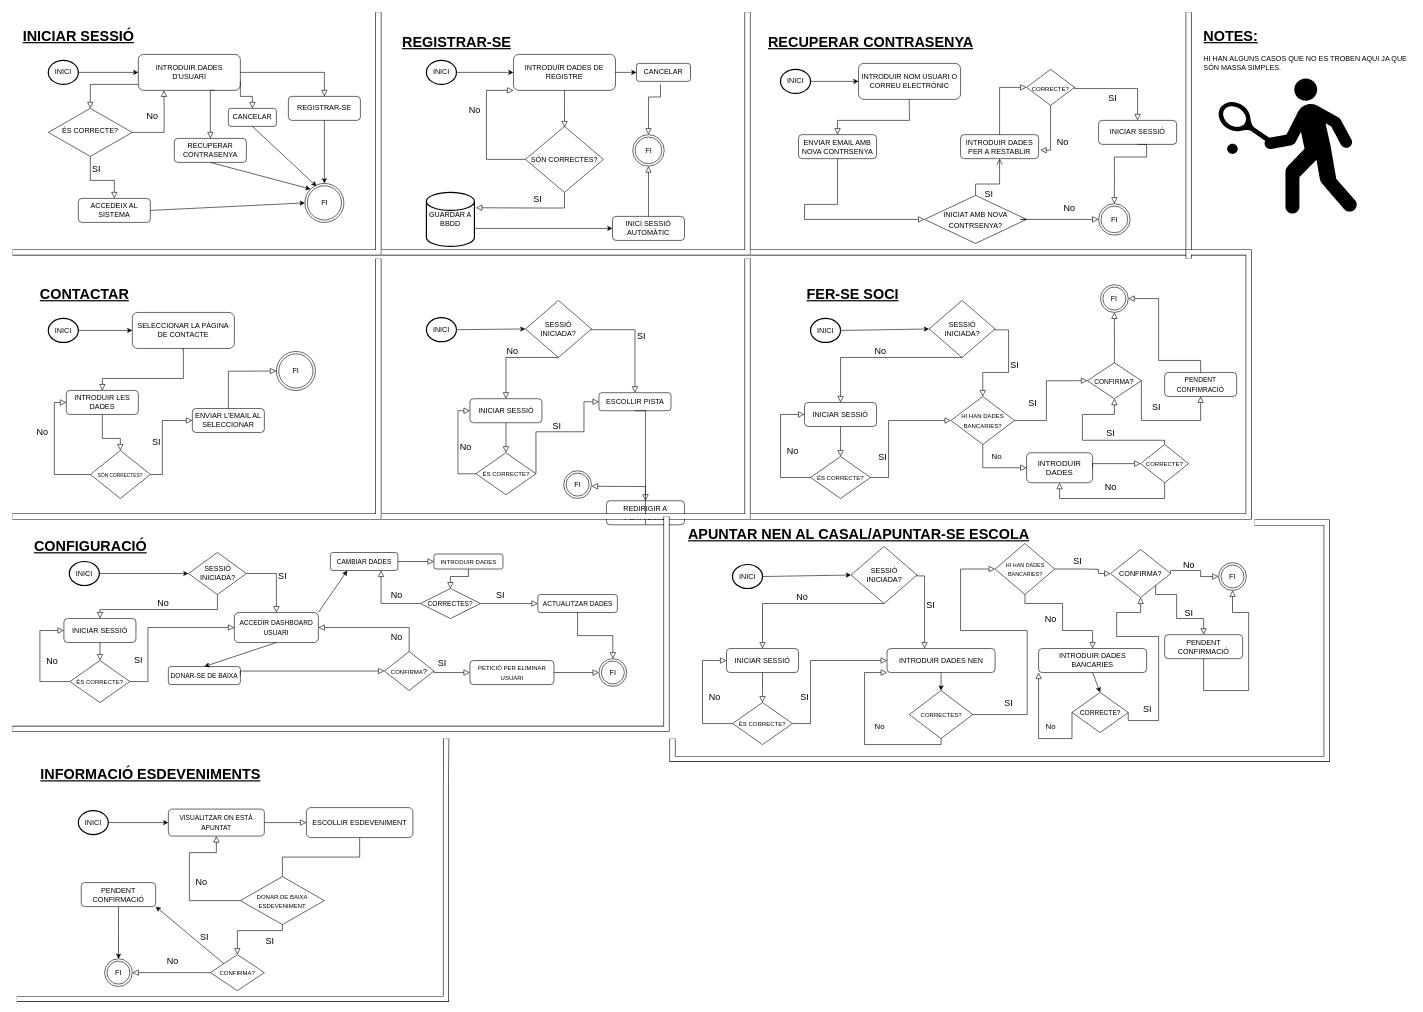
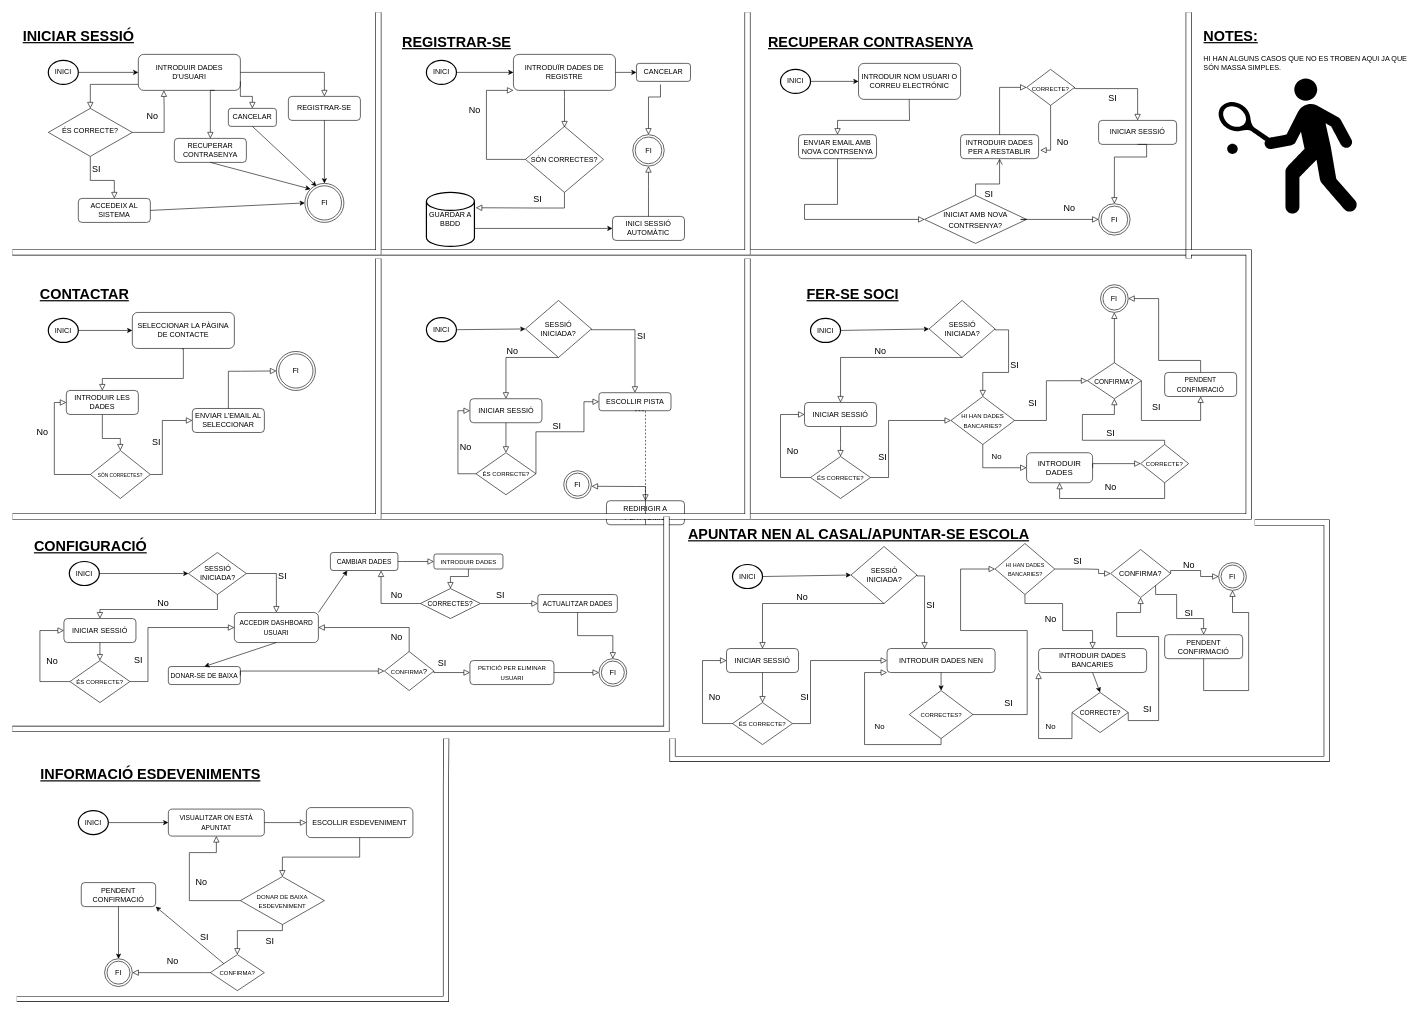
- <mxCell id="85" value="" style="rounded=0;html=1;jettySize=auto;orthogonalLoop=1;fontSize=11;endArrow=block;endFill=0;endSize=8;strokeWidth=1;shadow=0;labelBackgroundColor=none;edgeStyle=orthogonalEdgeStyle;exitX=0.5;exitY=1;exitDx=0;exitDy=0;" parent="1" source="81" target="84" edge="1"><mxGeometry relative="1" as="geometry"><mxPoint x="1057.08" y="693.75" as="sourcePoint" /><mxPoint x="1057.5" y="743.75" as="targetPoint" /><Array as="points"><mxPoint x="1075" y="684" /></Array></mxGeometry></mxCell>
+ <mxCell id="85" value="" style="rounded=0;html=1;jettySize=auto;orthogonalLoop=1;fontSize=11;endArrow=block;endFill=0;endSize=8;strokeWidth=1;shadow=0;labelBackgroundColor=none;edgeStyle=orthogonalEdgeStyle;exitX=0.5;exitY=1;exitDx=0;exitDy=0;dashed=1;" parent="1" source="81" target="84" edge="1"><mxGeometry relative="1" as="geometry"><mxPoint x="1057.08" y="693.75" as="sourcePoint" /><mxPoint x="1057.5" y="743.75" as="targetPoint" /><Array as="points"><mxPoint x="1075" y="684" /></Array></mxGeometry></mxCell>
- <mxCell id="190" value="" style="rounded=0;html=1;jettySize=auto;orthogonalLoop=1;fontSize=11;endArrow=none;endFill=0;endSize=8;strokeWidth=1;shadow=0;labelBackgroundColor=none;edgeStyle=orthogonalEdgeStyle;exitX=0.5;exitY=1;exitDx=0;exitDy=0;entryX=0.5;entryY=0;entryDx=0;entryDy=0;" parent="1" source="187" target="189" edge="1"><mxGeometry relative="1" as="geometry"><mxPoint x="370" y="1440" as="sourcePoint" /><mxPoint x="440" y="1440" as="targetPoint" /><Array as="points" /></mxGeometry></mxCell>
+ <mxCell id="190" value="" style="rounded=0;html=1;jettySize=auto;orthogonalLoop=1;fontSize=11;endArrow=block;endFill=0;endSize=8;strokeWidth=1;shadow=0;labelBackgroundColor=none;edgeStyle=orthogonalEdgeStyle;exitX=0.5;exitY=1;exitDx=0;exitDy=0;entryX=0.5;entryY=0;entryDx=0;entryDy=0;" parent="1" source="187" target="189" edge="1"><mxGeometry relative="1" as="geometry"><mxPoint x="370" y="1440" as="sourcePoint" /><mxPoint x="440" y="1440" as="targetPoint" /><Array as="points" /></mxGeometry></mxCell>
